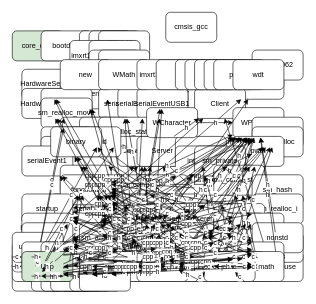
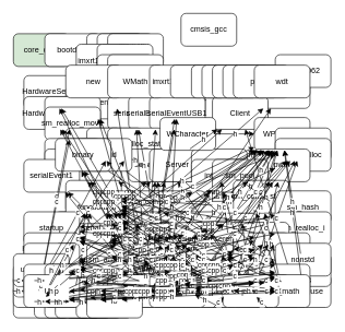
- <mxCell id="61" value="sm_private" style="rounded=1;whiteSpace=wrap;html=1;" vertex="1" parent="1"><mxGeometry x="324" y="243" width="85" height="50" as="geometry" /></mxCell>
+ <mxCell id="61" value="sm_pool" style="rounded=1;whiteSpace=wrap;html=1;" vertex="1" parent="1"><mxGeometry x="324" y="243" width="85" height="50" as="geometry" /></mxCell>
- <mxCell id="113" value="Udp" style="rounded=1;whiteSpace=wrap;html=1;fillColor=#d5e8d4;" vertex="1" parent="1"><mxGeometry x="36" y="419" width="85" height="50" as="geometry" /></mxCell>
+ <mxCell id="113" value="Udp" style="rounded=1;whiteSpace=wrap;html=1;" vertex="1" parent="1"><mxGeometry x="36" y="419" width="85" height="50" as="geometry" /></mxCell>
